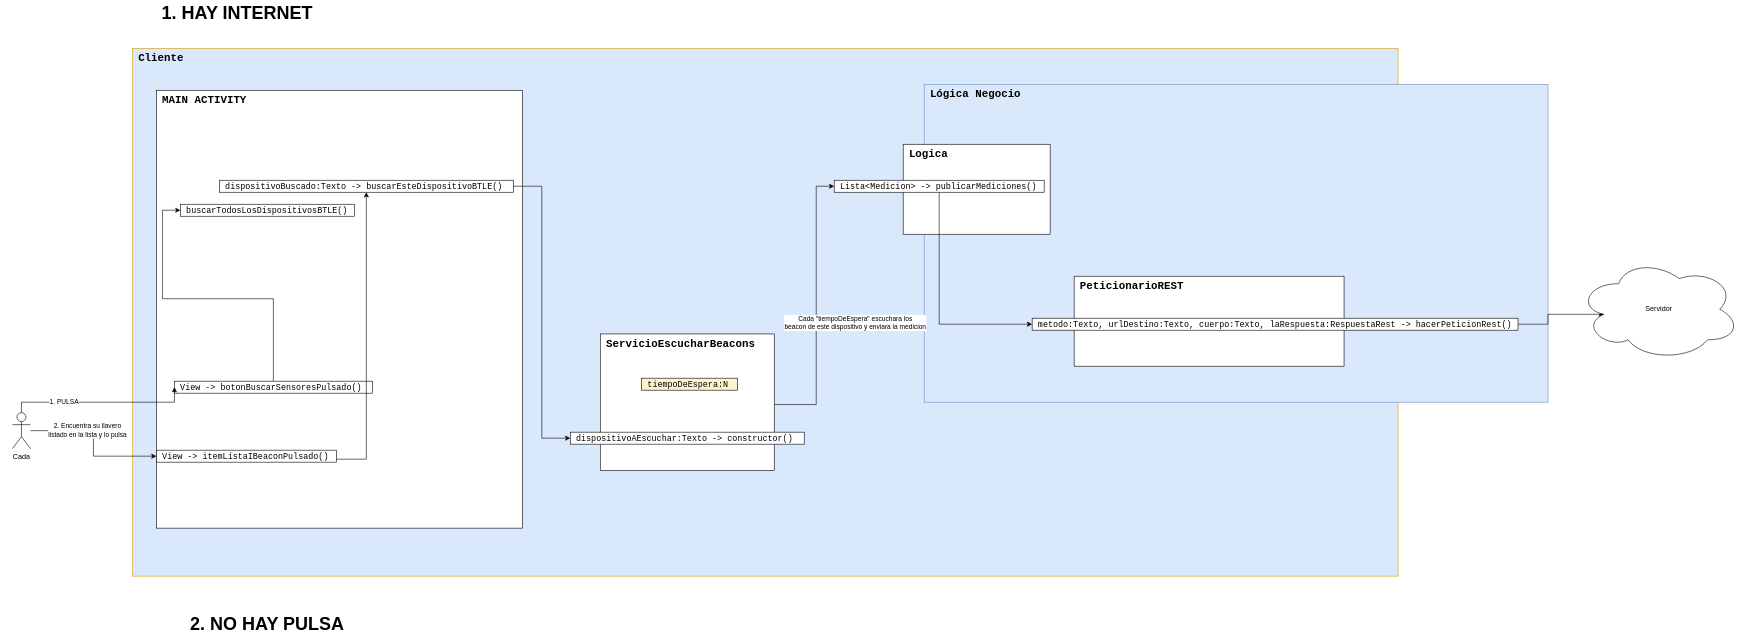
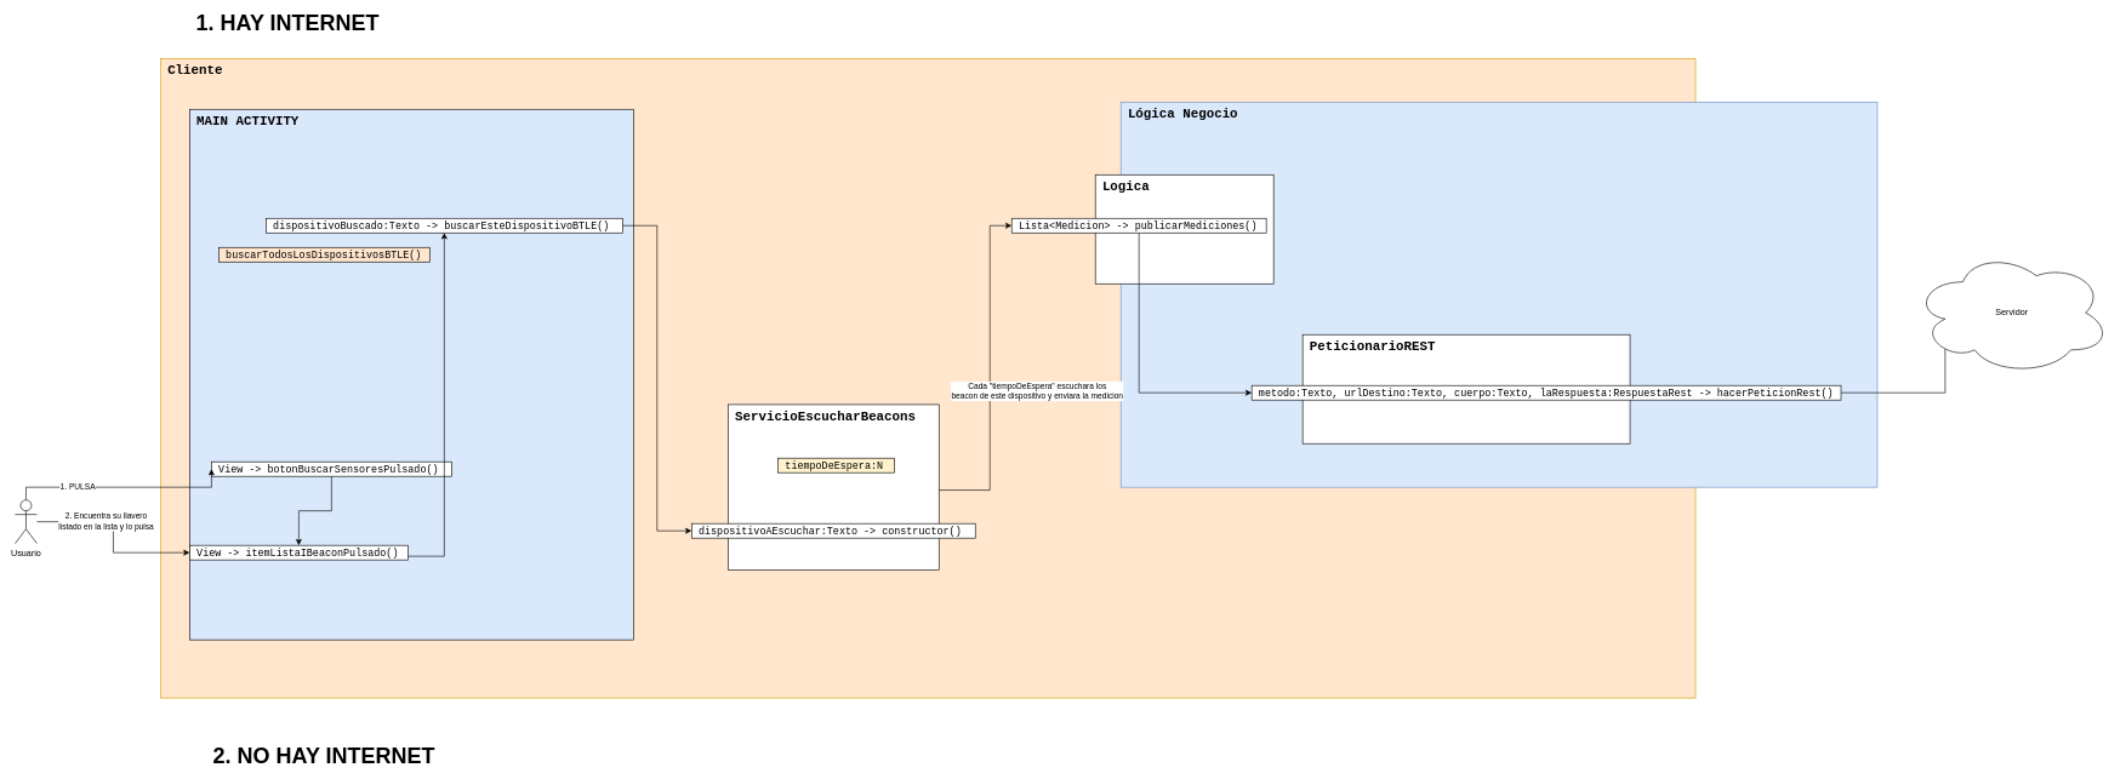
- <mxCell id="29" value="1. HAY INTERNET" style="text;html=1;strokeColor=none;fillColor=none;align=center;verticalAlign=middle;whiteSpace=wrap;rounded=0;fontSize=30;fontStyle=1" vertex="1" parent="1"><mxGeometry x="250" y="10" width="290" height="20" as="geometry" /></mxCell>
+ <mxCell id="29" value="1. HAY INTERNET" style="text;html=1;strokeColor=none;fillColor=none;align=center;verticalAlign=middle;whiteSpace=wrap;rounded=0;fontSize=30;fontStyle=1" vertex="1" parent="1"><mxGeometry x="250" y="20" width="290" height="20" as="geometry" /></mxCell>
- <mxCell id="5" value="&lt;font style=&quot;font-size: 14px&quot;&gt;buscarTodosLosDispositivosBTLE()&lt;/font&gt;" style="rounded=0;whiteSpace=wrap;html=1;align=left;fontFamily=Courier New;autosize=1;spacingTop=2;spacingLeft=8;" parent="1" vertex="1"><mxGeometry x="300" y="340" width="290" height="20" as="geometry" /></mxCell>
+ <mxCell id="5" value="&lt;font style=&quot;font-size: 14px&quot;&gt;buscarTodosLosDispositivosBTLE()&lt;/font&gt;" style="rounded=0;whiteSpace=wrap;html=1;align=left;fontFamily=Courier New;autosize=1;spacingTop=2;spacingLeft=8;fillColor=#ffe6cc;" parent="1" vertex="1"><mxGeometry x="300" y="340" width="290" height="20" as="geometry" /></mxCell>
- <mxCell id="12" style="edgeStyle=orthogonalEdgeStyle;rounded=0;orthogonalLoop=1;jettySize=auto;html=1;entryX=0;entryY=0.5;entryDx=0;entryDy=0;" parent="1" source="13" target="5" edge="1"><mxGeometry relative="1" as="geometry" /></mxCell>
+ <mxCell id="12" style="edgeStyle=orthogonalEdgeStyle;rounded=0;orthogonalLoop=1;jettySize=auto;html=1;" parent="1" source="13" target="22" edge="1"><mxGeometry relative="1" as="geometry" /></mxCell>
- <mxCell id="4" value="&lt;font face=&quot;Courier New&quot; size=&quot;1&quot;&gt;&lt;b style=&quot;font-size: 18px&quot;&gt;MAIN ACTIVITY&lt;/b&gt;&lt;/font&gt;" style="rounded=0;whiteSpace=wrap;html=1;align=left;verticalAlign=top;spacingLeft=8;" parent="1" vertex="1"><mxGeometry x="260" y="150" width="610" height="730" as="geometry" /></mxCell>
+ <mxCell id="4" value="&lt;font face=&quot;Courier New&quot; size=&quot;1&quot;&gt;&lt;b style=&quot;font-size: 18px&quot;&gt;MAIN ACTIVITY&lt;/b&gt;&lt;/font&gt;" style="rounded=0;whiteSpace=wrap;html=1;align=left;verticalAlign=top;spacingLeft=8;fillColor=#dae8fc;" parent="1" vertex="1"><mxGeometry x="260" y="150" width="610" height="730" as="geometry" /></mxCell>
- <mxCell id="28" value="Servidor" style="ellipse;shape=cloud;whiteSpace=wrap;html=1;" parent="1" vertex="1"><mxGeometry x="2630" y="430" width="270" height="170" as="geometry" /></mxCell>
+ <mxCell id="28" value="Servidor" style="ellipse;shape=cloud;whiteSpace=wrap;html=1;" parent="1" vertex="1"><mxGeometry x="2630" y="345" width="270" height="170" as="geometry" /></mxCell>
- <mxCell id="2" value="&lt;font face=&quot;Courier New&quot; size=&quot;1&quot;&gt;&lt;b style=&quot;font-size: 18px&quot;&gt;Cliente&lt;/b&gt;&lt;/font&gt;" style="rounded=0;whiteSpace=wrap;html=1;align=left;verticalAlign=top;spacingLeft=8;fillColor=#dae8fc;strokeColor=#d79b00;" parent="1" vertex="1"><mxGeometry x="220" y="80" width="2110" height="880" as="geometry" /></mxCell>
+ <mxCell id="2" value="&lt;font face=&quot;Courier New&quot; size=&quot;1&quot;&gt;&lt;b style=&quot;font-size: 18px&quot;&gt;Cliente&lt;/b&gt;&lt;/font&gt;" style="rounded=0;whiteSpace=wrap;html=1;align=left;verticalAlign=top;spacingLeft=8;fillColor=#ffe6cc;strokeColor=#d79b00;" parent="1" vertex="1"><mxGeometry x="220" y="80" width="2110" height="880" as="geometry" /></mxCell>
- <mxCell id="27" value="Cada" style="shape=umlActor;verticalLabelPosition=bottom;verticalAlign=top;html=1;outlineConnect=0;" parent="1" vertex="1"><mxGeometry x="20" y="687.5" width="30" height="60" as="geometry" /></mxCell>
+ <mxCell id="27" value="Usuario" style="shape=umlActor;verticalLabelPosition=bottom;verticalAlign=top;html=1;outlineConnect=0;" parent="1" vertex="1"><mxGeometry x="20" y="687.5" width="30" height="60" as="geometry" /></mxCell>
- <mxCell id="30" value="2. NO HAY PULSA" style="text;html=1;strokeColor=none;fillColor=none;align=center;verticalAlign=middle;whiteSpace=wrap;rounded=0;fontSize=30;fontStyle=1" vertex="1" parent="1"><mxGeometry x="240" y="1030" width="410" height="20" as="geometry" /></mxCell>
+ <mxCell id="30" value="2. NO HAY INTERNET" style="text;html=1;strokeColor=none;fillColor=none;align=center;verticalAlign=middle;whiteSpace=wrap;rounded=0;fontSize=30;fontStyle=1" vertex="1" parent="1"><mxGeometry x="240" y="1030" width="410" height="20" as="geometry" /></mxCell>
